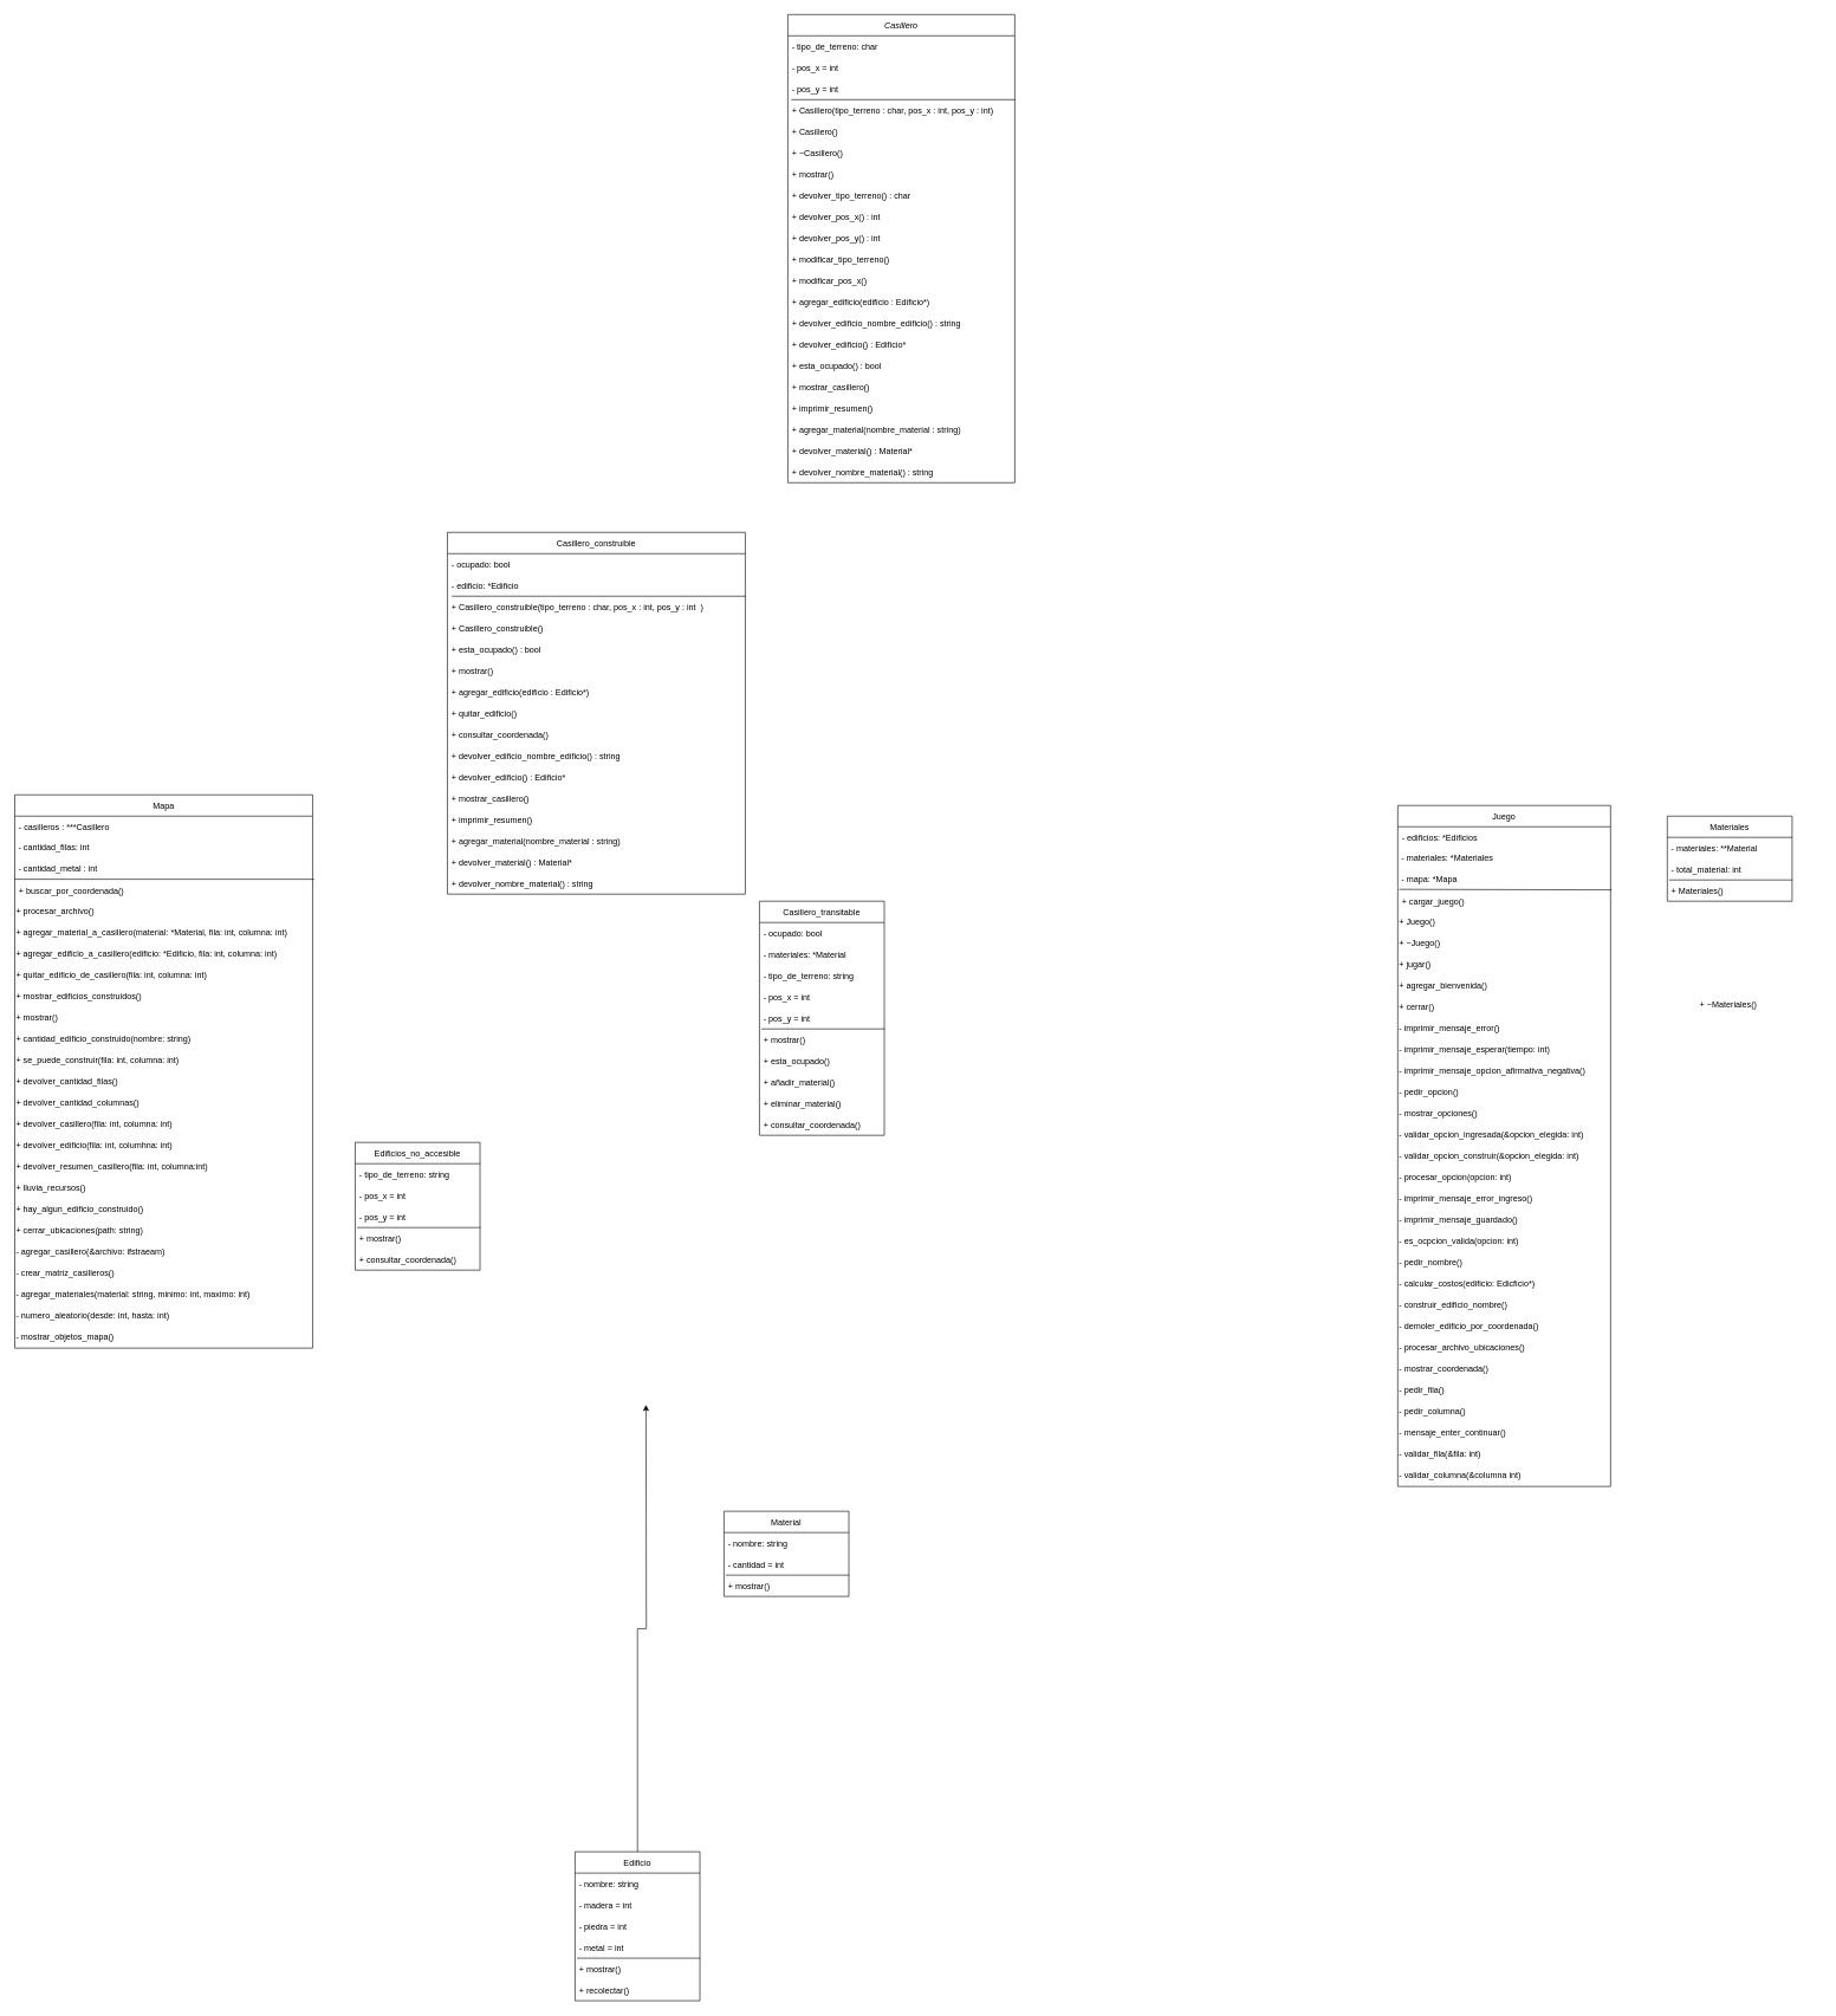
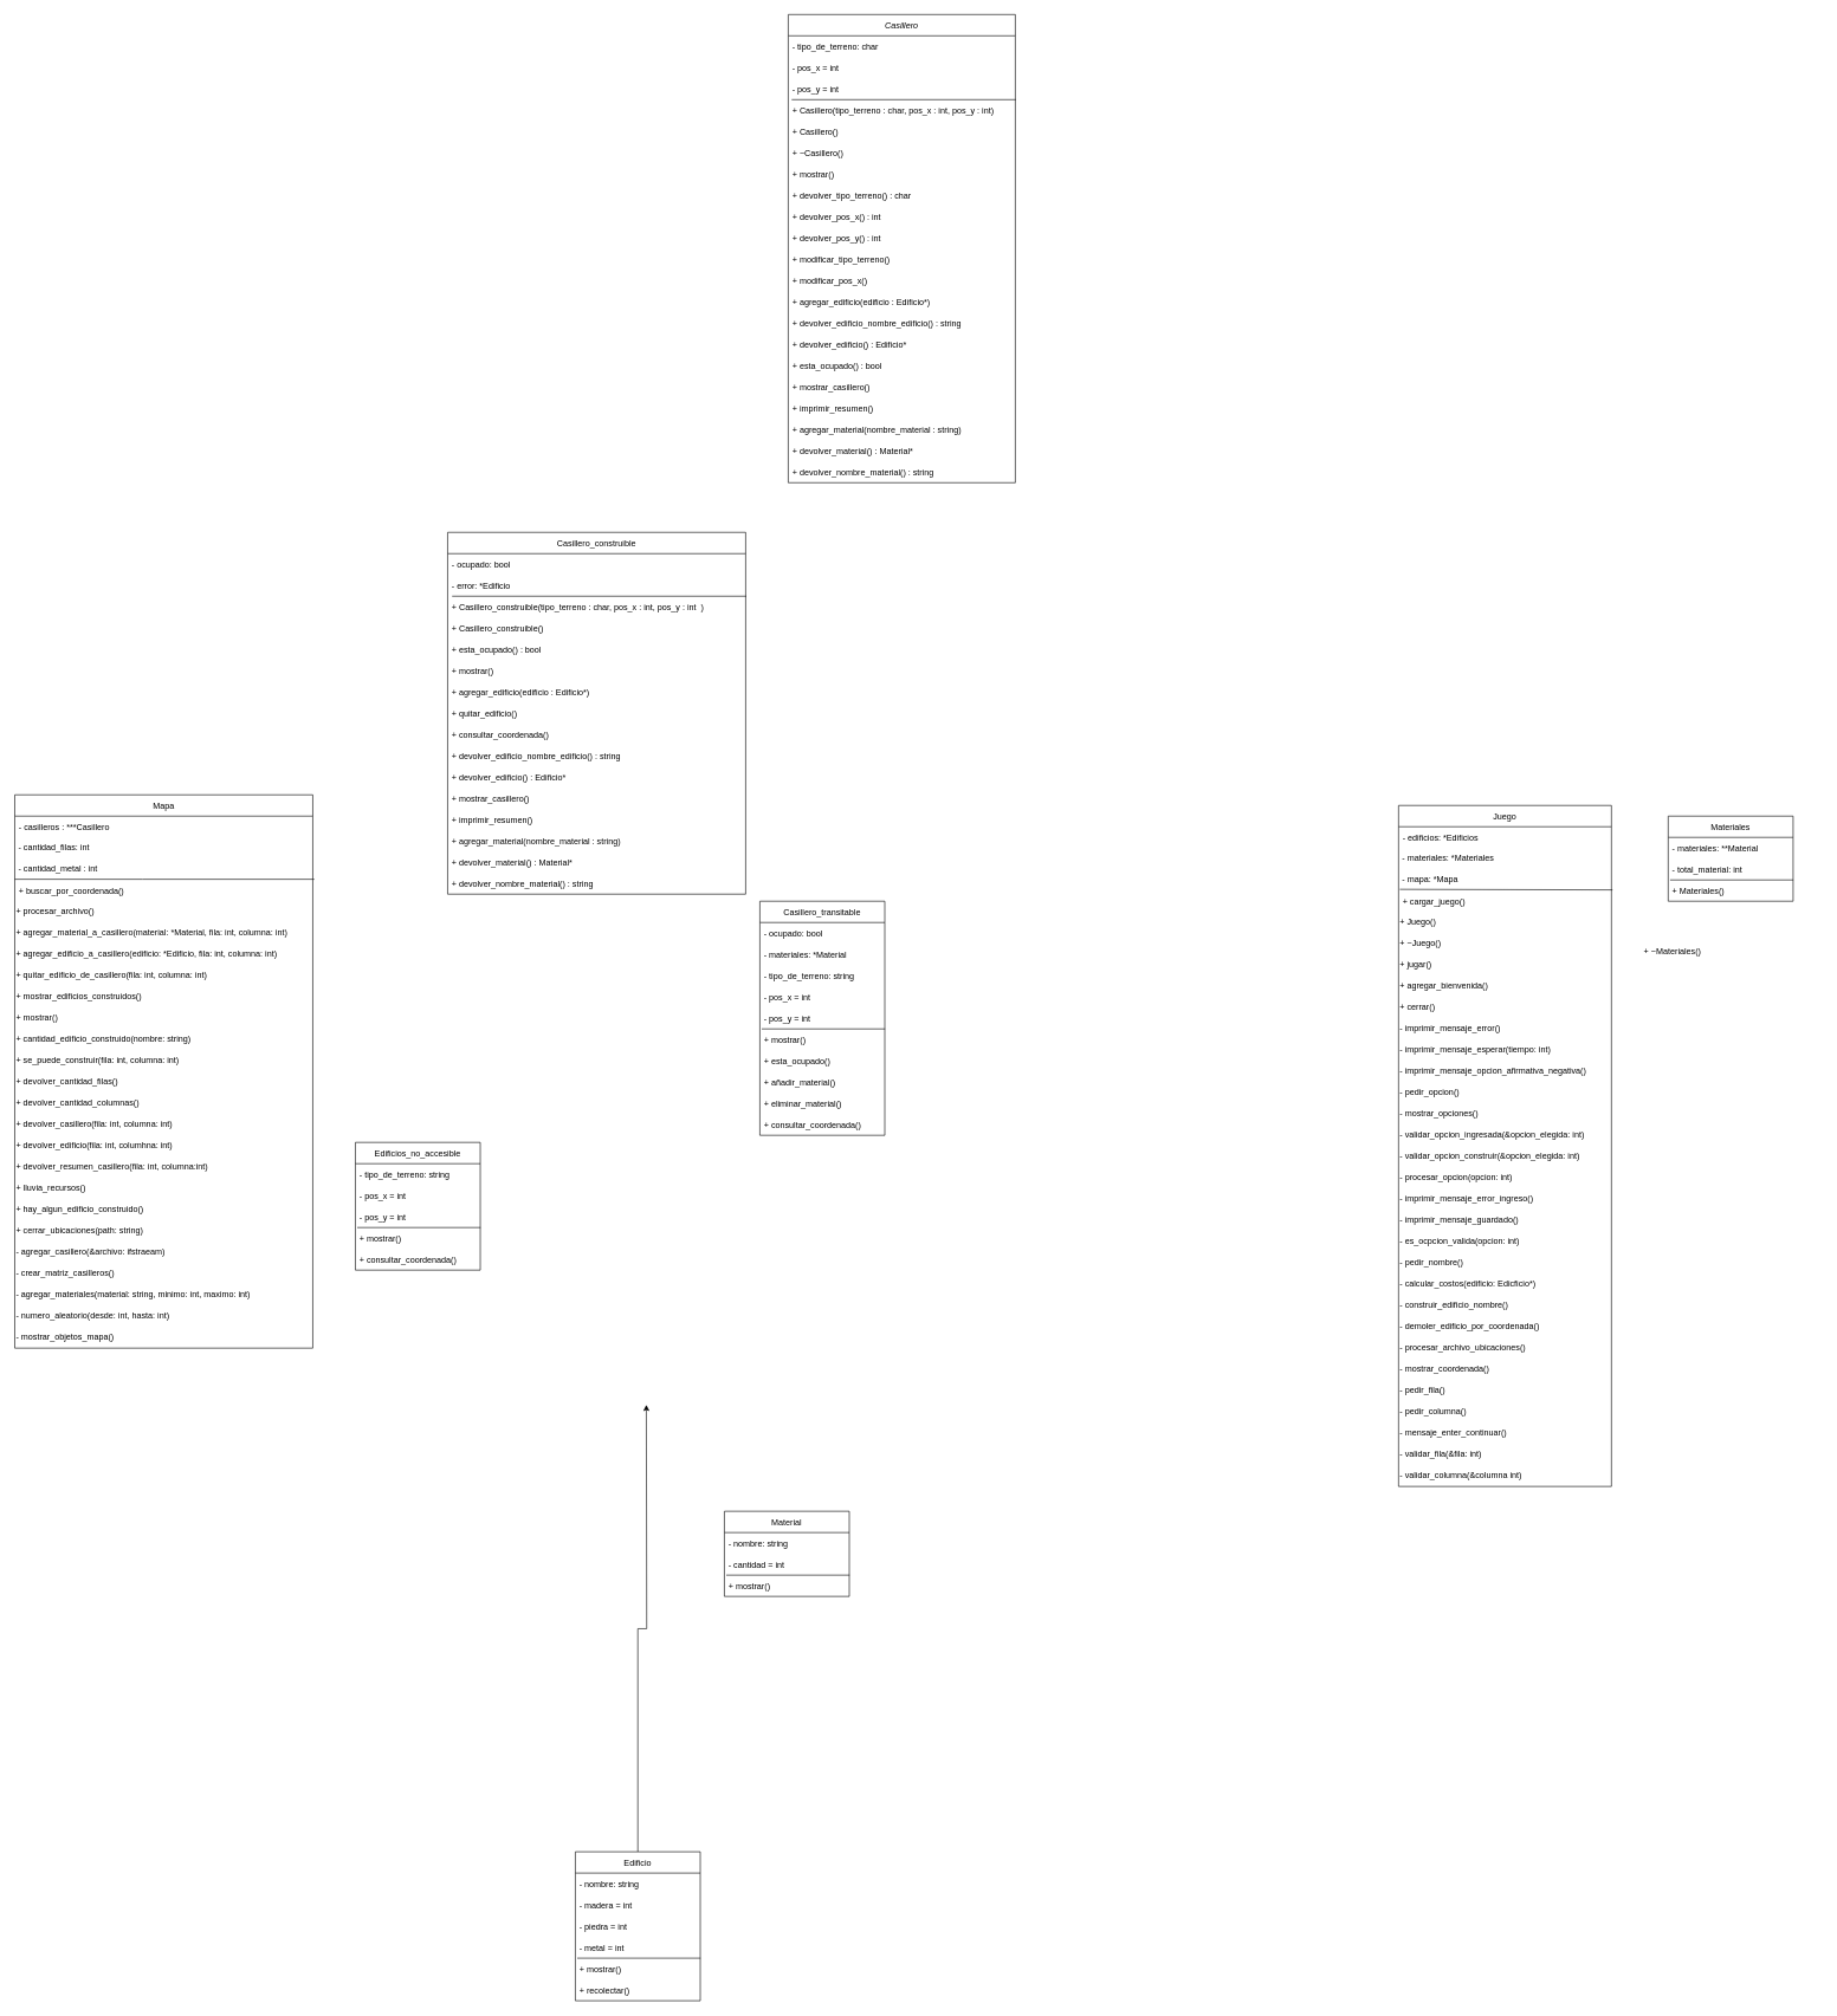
- <mxCell id="4" value="- edificio: *Edificio" style="text;strokeColor=none;fillColor=none;align=left;verticalAlign=middle;spacingLeft=4;spacingRight=4;overflow=hidden;points=[[0,0.5],[1,0.5]];portConstraint=eastwest;rotatable=0;" parent="2" vertex="1"><mxGeometry y="60" width="420" height="30" as="geometry" /></mxCell>
+ <mxCell id="4" value="- error: *Edificio" style="text;strokeColor=none;fillColor=none;align=left;verticalAlign=middle;spacingLeft=4;spacingRight=4;overflow=hidden;points=[[0,0.5],[1,0.5]];portConstraint=eastwest;rotatable=0;" parent="2" vertex="1"><mxGeometry y="60" width="420" height="30" as="geometry" /></mxCell>
- <mxCell id="141" value="+ ~Materiales()" style="text;strokeColor=none;fillColor=none;align=left;verticalAlign=middle;spacingLeft=4;spacingRight=4;overflow=hidden;points=[[0,0.5],[1,0.5]];portConstraint=eastwest;rotatable=0;" vertex="1" parent="1"><mxGeometry x="2390" y="1400" width="176" height="30" as="geometry" /></mxCell>
+ <mxCell id="141" value="+ ~Materiales()" style="text;strokeColor=none;fillColor=none;align=left;verticalAlign=middle;spacingLeft=4;spacingRight=4;overflow=hidden;points=[[0,0.5],[1,0.5]];portConstraint=eastwest;rotatable=0;" vertex="1" parent="1"><mxGeometry x="2310" y="1325" width="176" height="30" as="geometry" /></mxCell>
